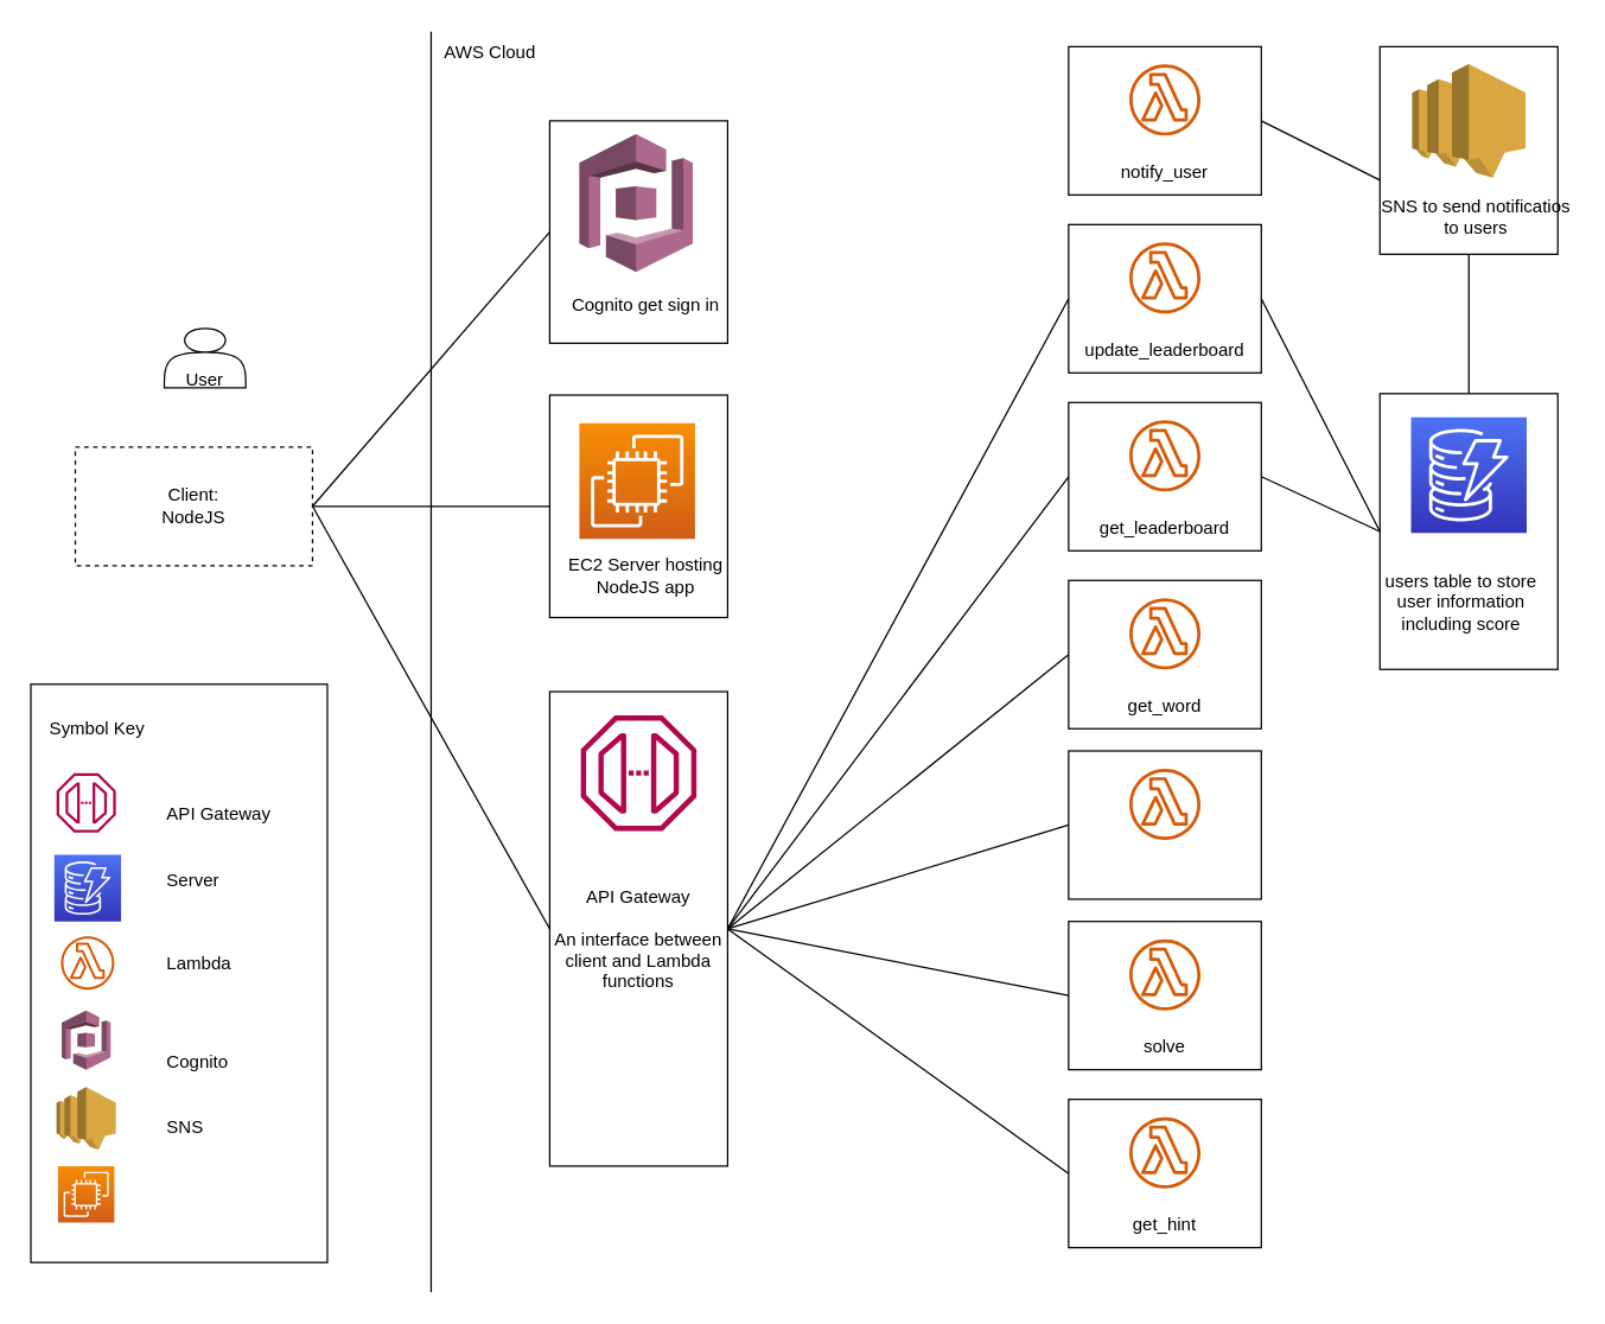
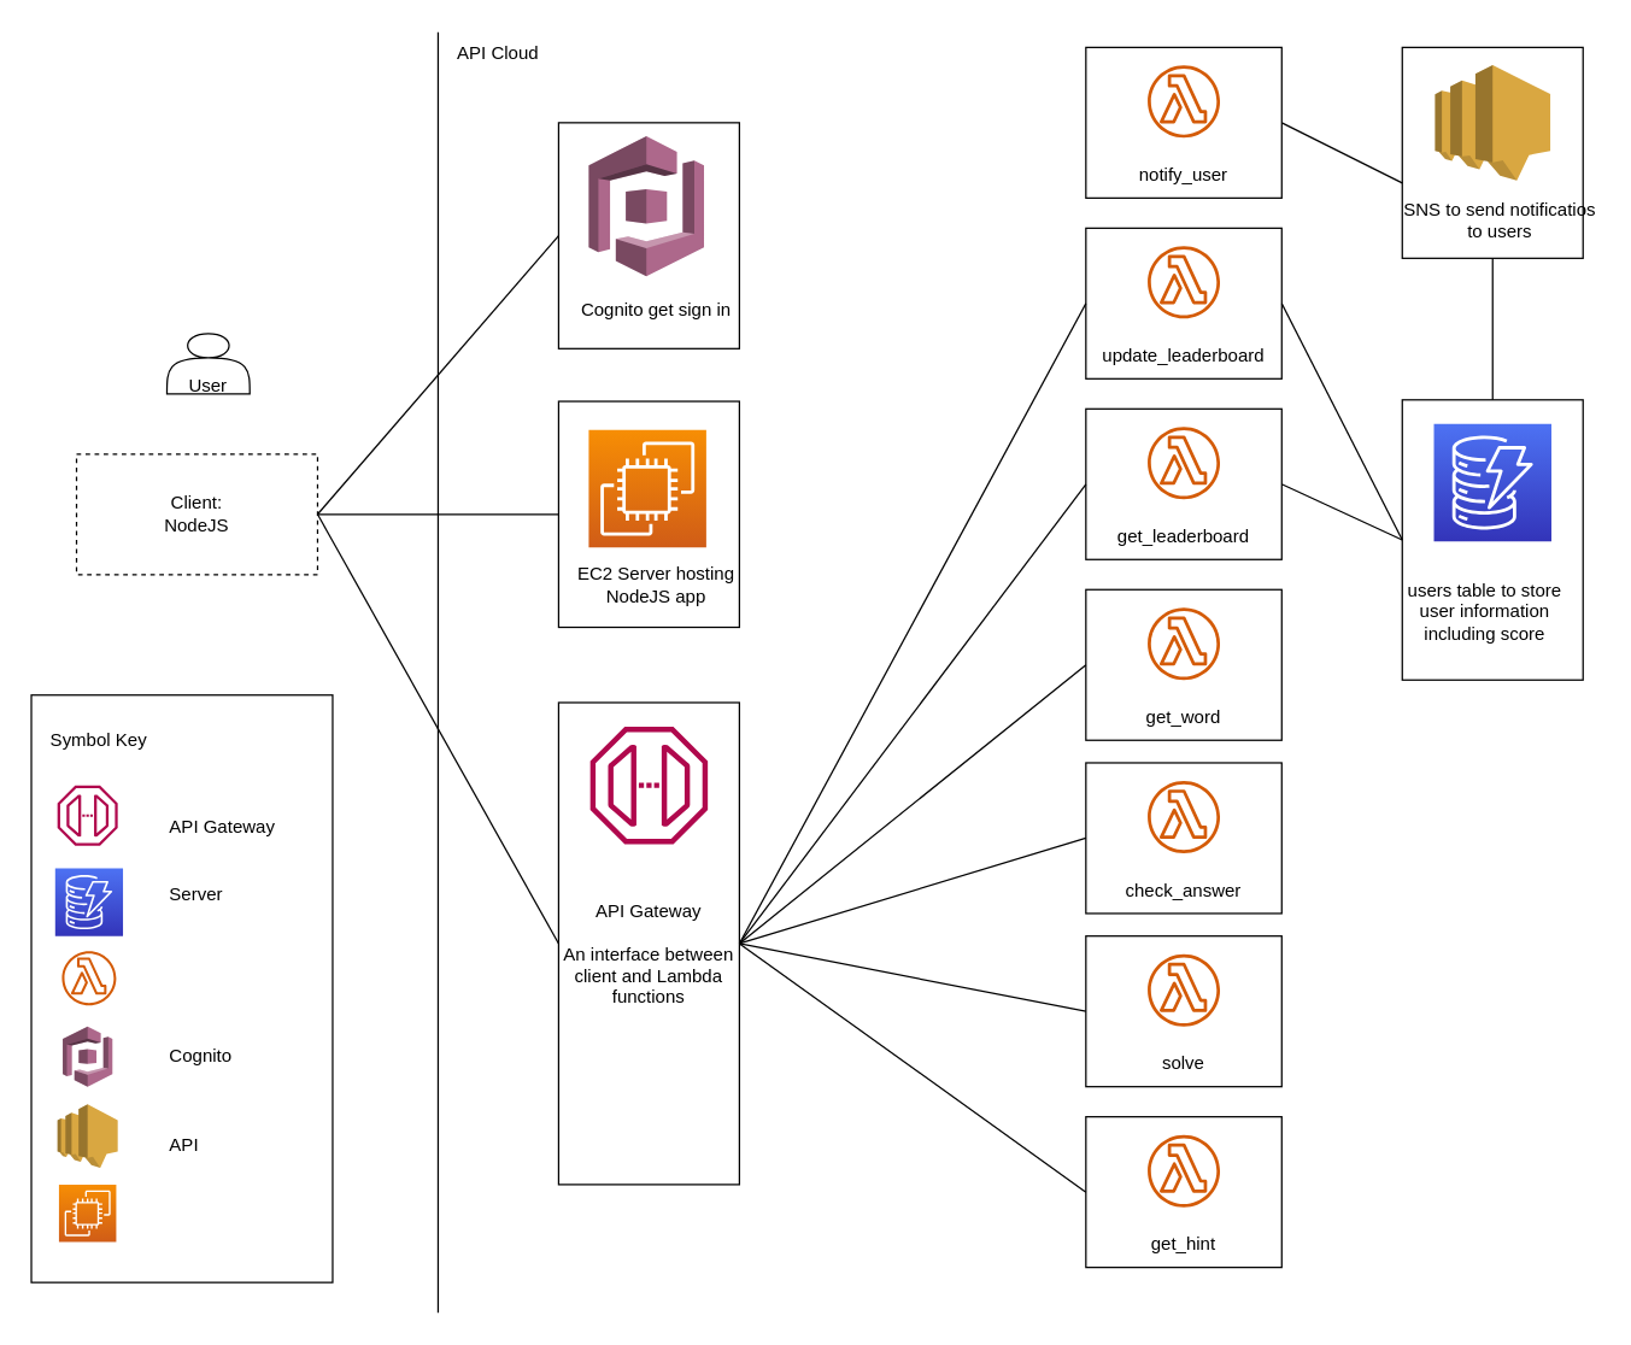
- <mxCell id="5" value="AWS Cloud" style="text;html=1;strokeColor=none;fillColor=none;align=center;verticalAlign=middle;whiteSpace=wrap;rounded=0;" parent="1" vertex="1"><mxGeometry x="290" y="20" width="80" height="30" as="geometry" /></mxCell>
+ <mxCell id="5" value="API Cloud" style="text;html=1;strokeColor=none;fillColor=none;align=center;verticalAlign=middle;whiteSpace=wrap;rounded=0;" parent="1" vertex="1"><mxGeometry x="290" y="20" width="80" height="30" as="geometry" /></mxCell>
+ <mxCell id="17" value="check_answer" style="text;html=1;strokeColor=none;fillColor=none;align=center;verticalAlign=middle;whiteSpace=wrap;rounded=0;" parent="1" vertex="1"><mxGeometry x="755" y="576" width="60" height="30" as="geometry" /></mxCell>
- <mxCell id="35" value="Lambda" style="text;html=1;strokeColor=none;fillColor=none;align=left;verticalAlign=middle;whiteSpace=wrap;rounded=0;fontSize=12;" parent="1" vertex="1"><mxGeometry x="110" y="632" width="100" height="35" as="geometry" /></mxCell>
- <mxCell id="49" value="Cognito" style="text;html=1;strokeColor=none;fillColor=none;align=left;verticalAlign=middle;whiteSpace=wrap;rounded=0;fontSize=12;" parent="1" vertex="1"><mxGeometry x="110" y="701" width="60" height="30" as="geometry" /></mxCell>
+ <mxCell id="49" value="Cognito" style="text;html=1;strokeColor=none;fillColor=none;align=left;verticalAlign=middle;whiteSpace=wrap;rounded=0;fontSize=12;" parent="1" vertex="1"><mxGeometry x="110" y="686" width="60" height="30" as="geometry" /></mxCell>
- <mxCell id="63" value="SNS" style="text;html=1;strokeColor=none;fillColor=none;align=left;verticalAlign=middle;whiteSpace=wrap;rounded=0;" parent="1" vertex="1"><mxGeometry x="110" y="744.88" width="60" height="30" as="geometry" /></mxCell>
+ <mxCell id="63" value="API" style="text;html=1;strokeColor=none;fillColor=none;align=left;verticalAlign=middle;whiteSpace=wrap;rounded=0;" parent="1" vertex="1"><mxGeometry x="110" y="744.88" width="60" height="30" as="geometry" /></mxCell>
